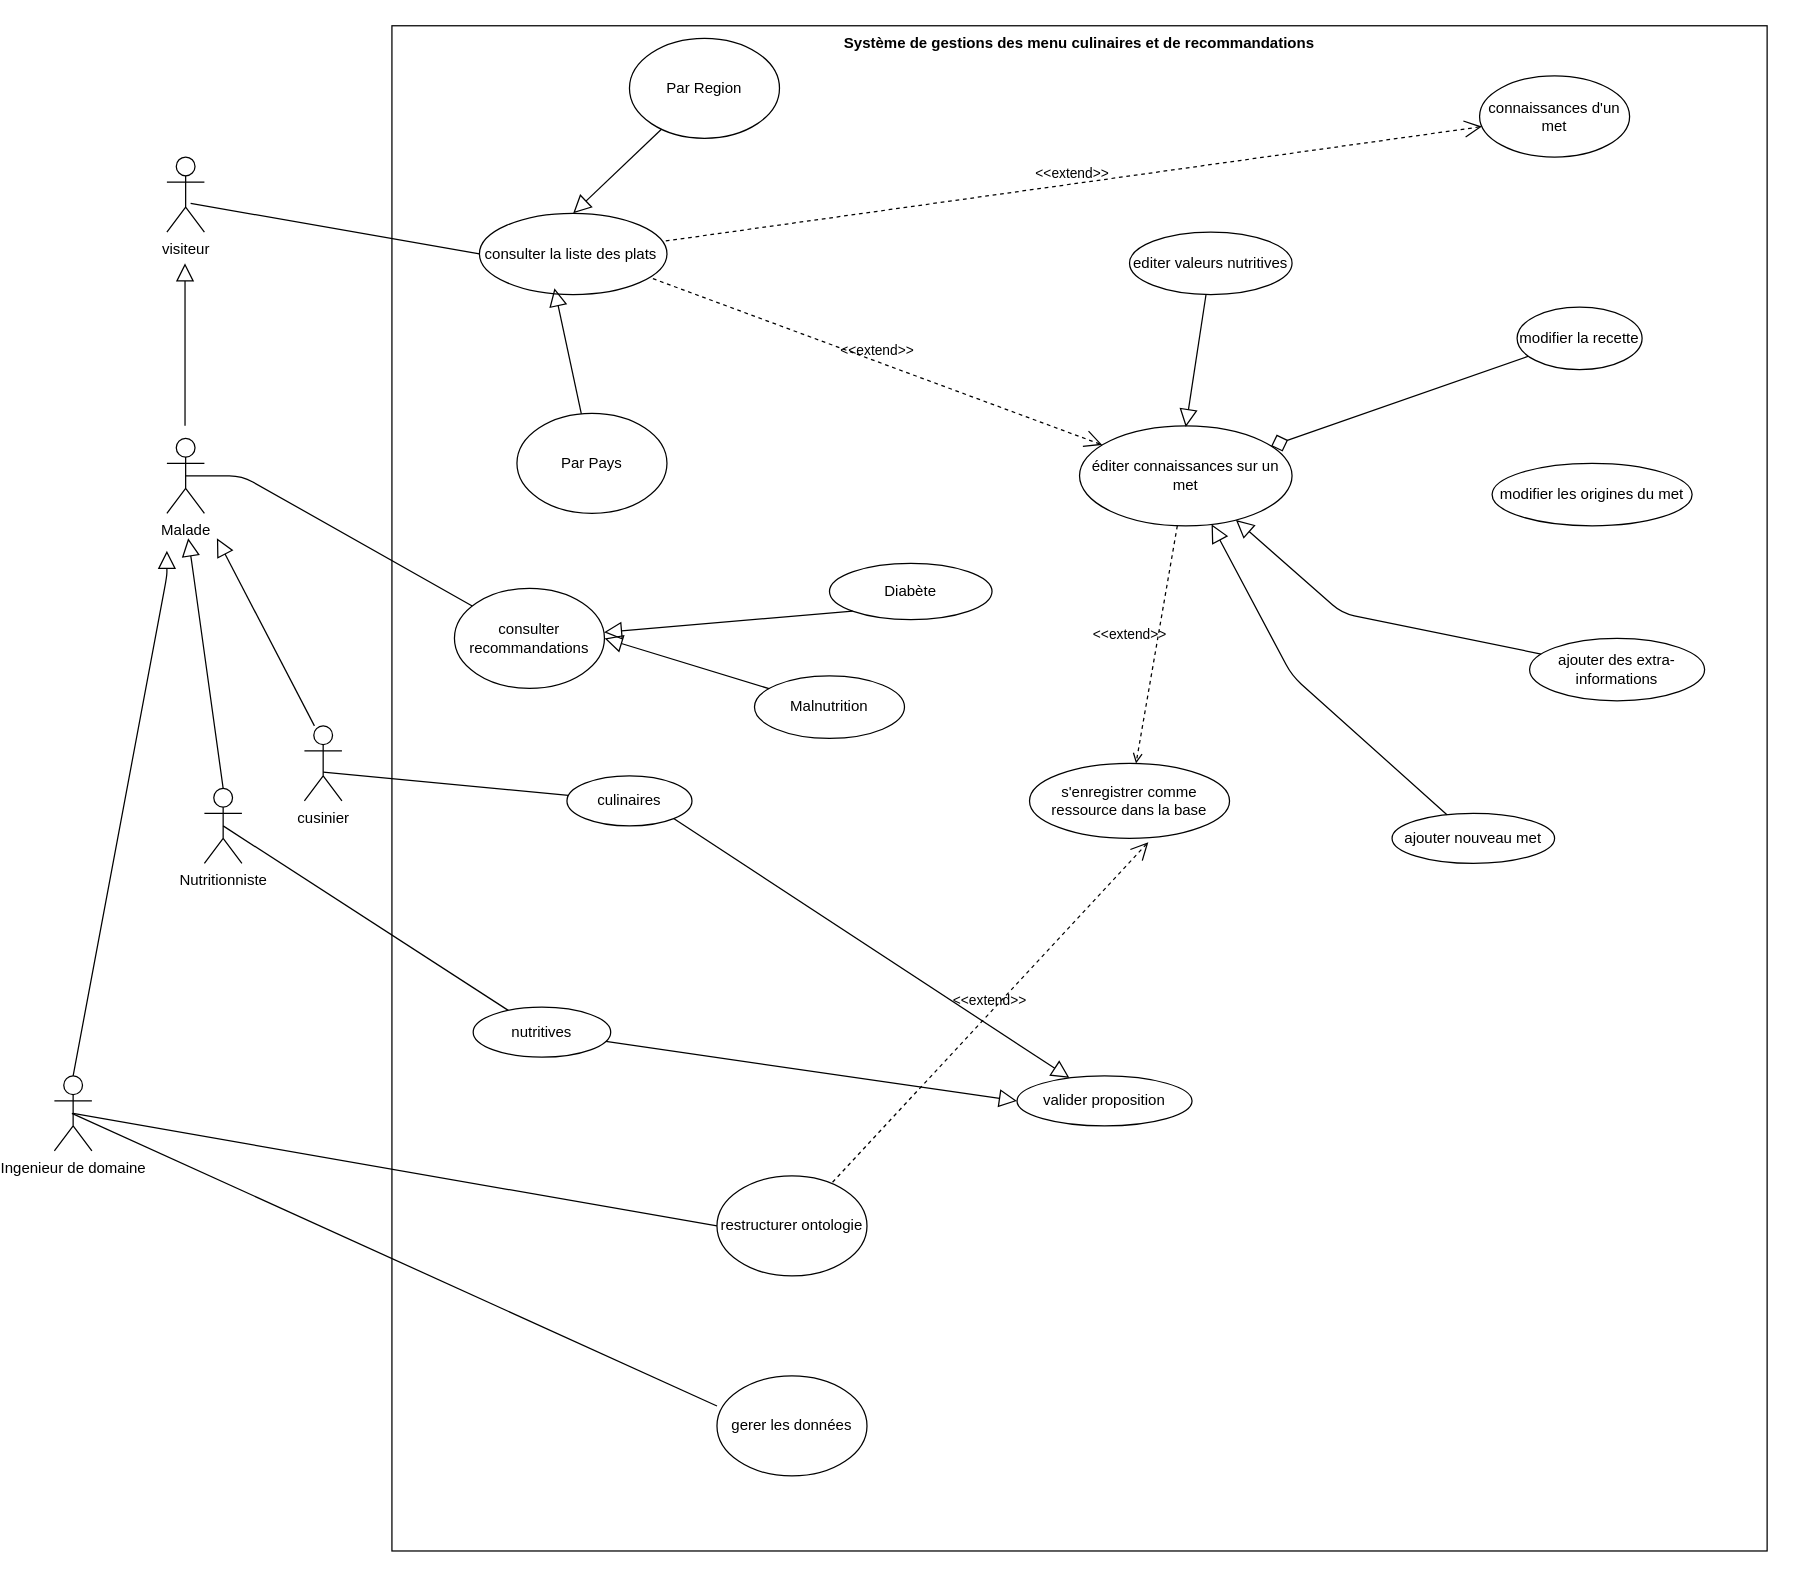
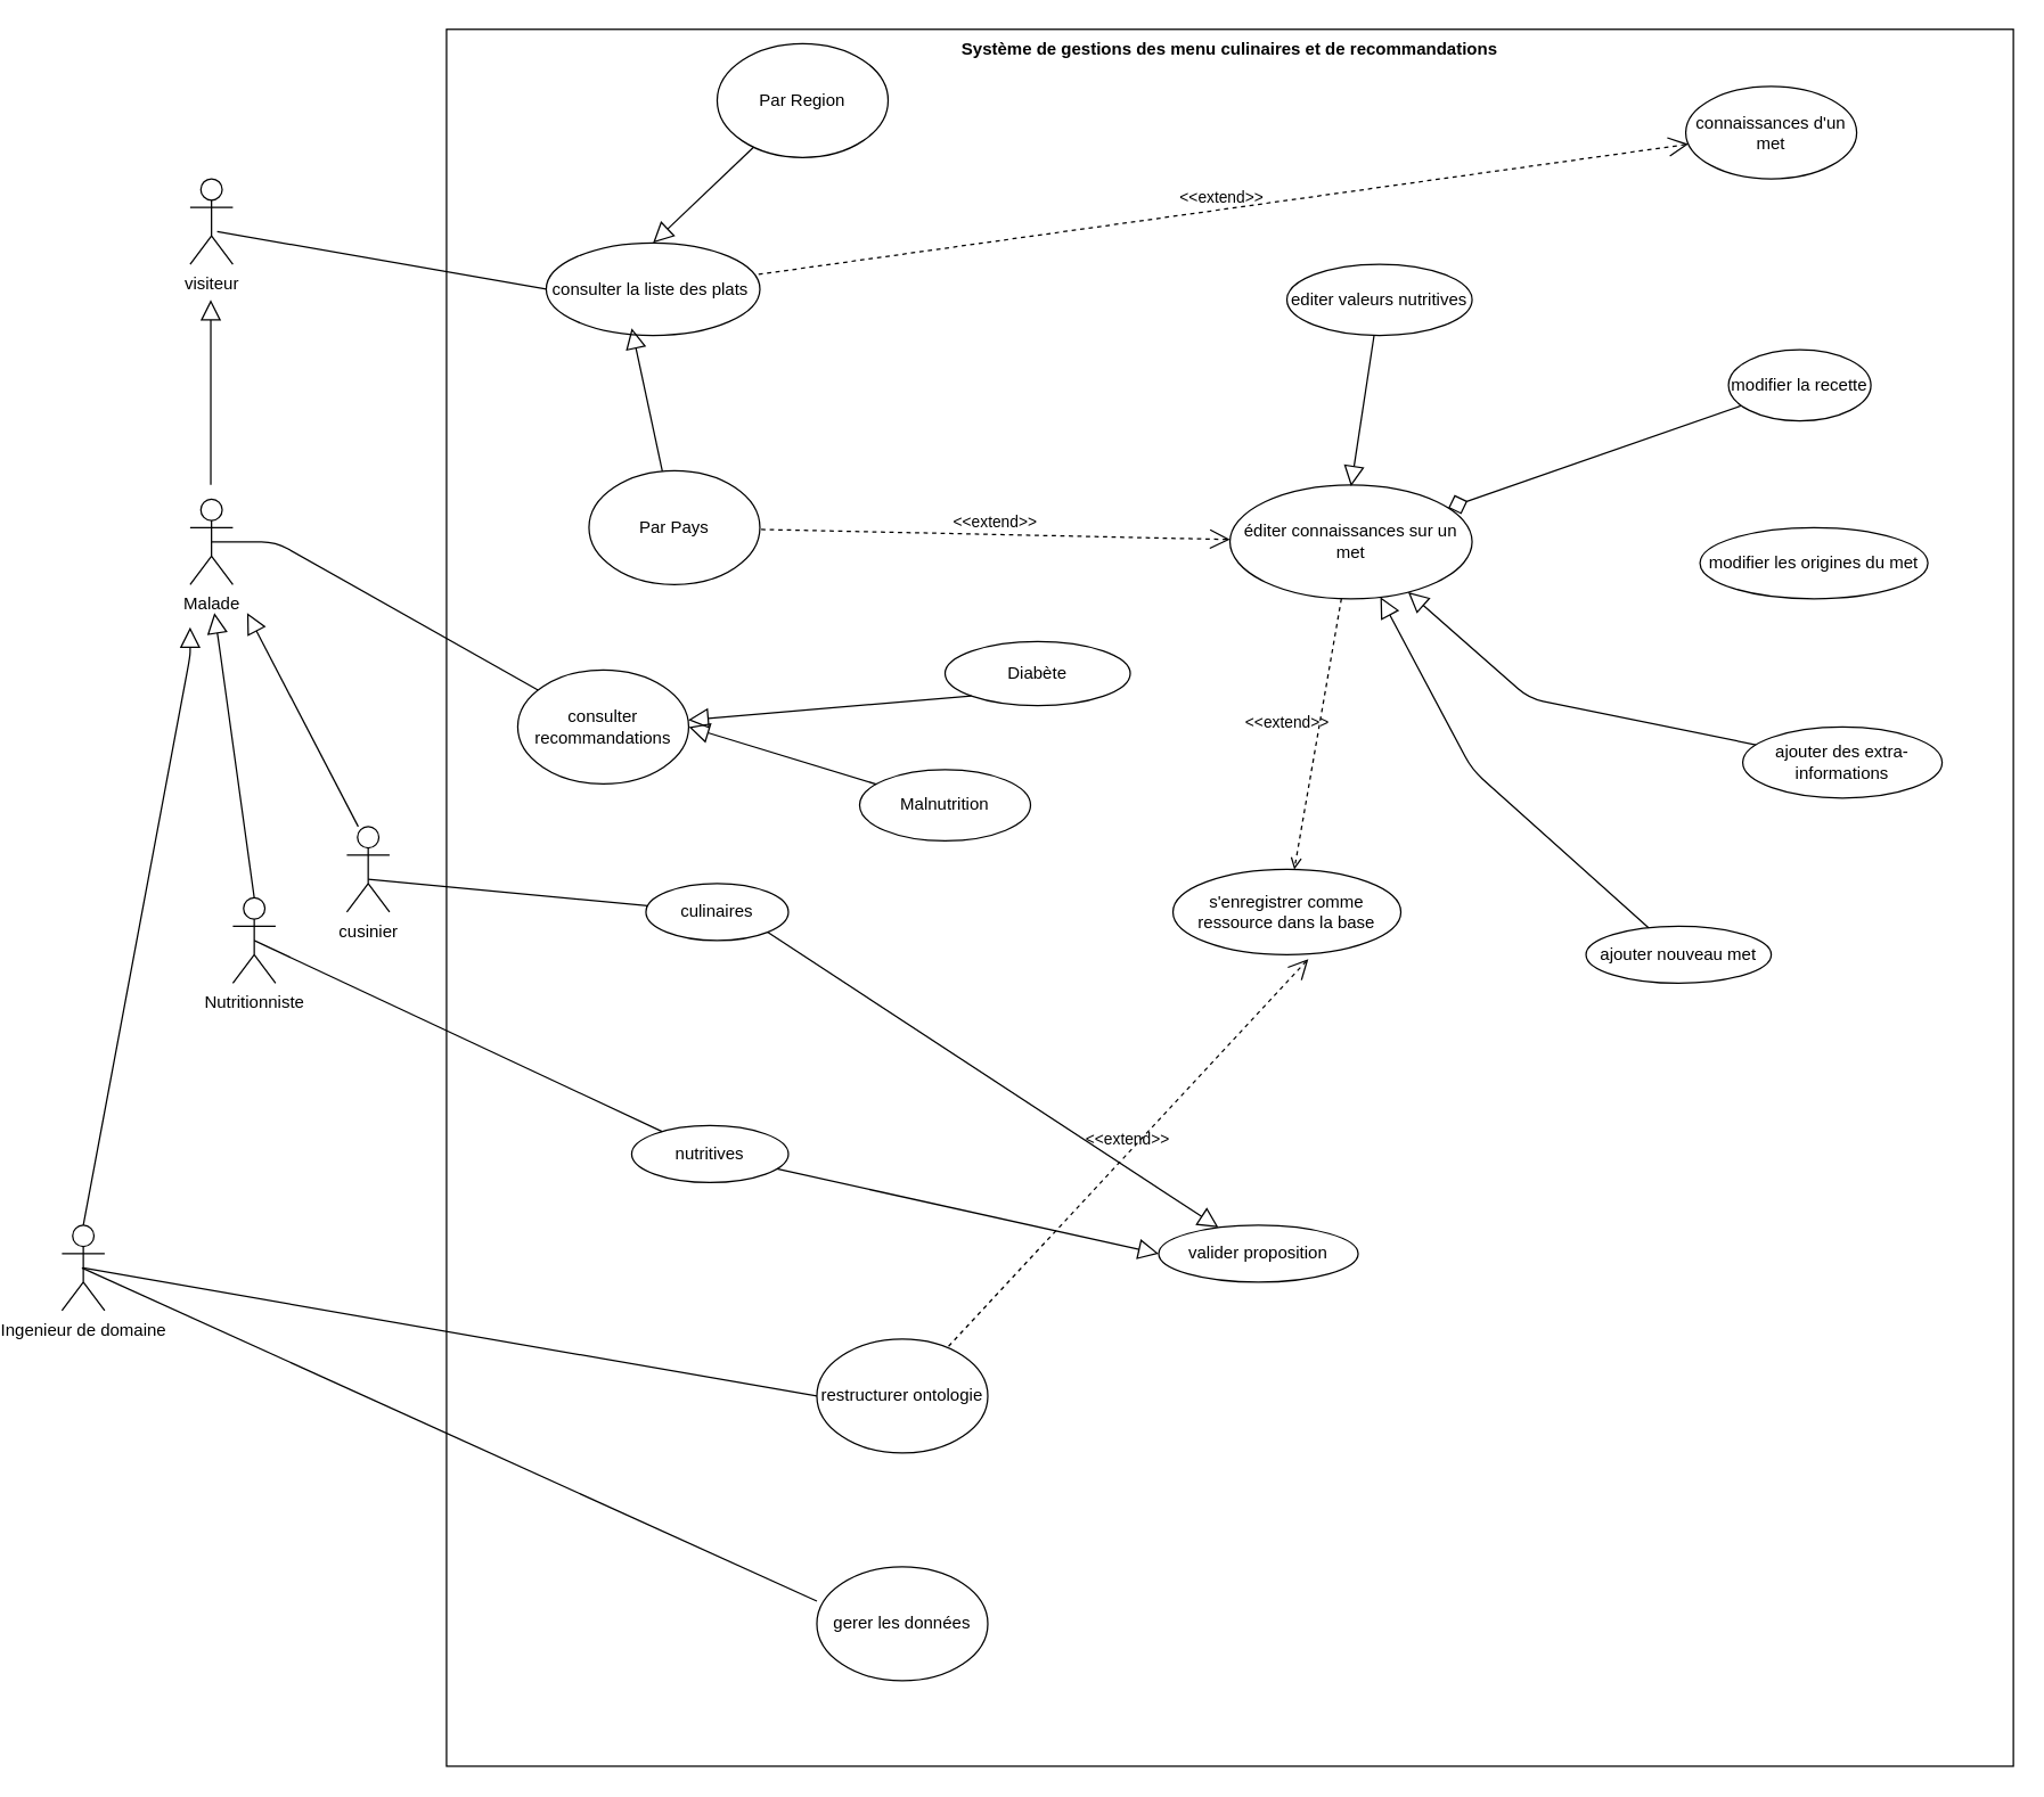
- <mxCell id="32" value="&amp;lt;&amp;lt;extend&amp;gt;&amp;gt;" style="edgeStyle=none;html=1;startArrow=open;endArrow=none;startSize=12;verticalAlign=bottom;dashed=1;labelBackgroundColor=none;entryX=0.92;entryY=0.8;entryDx=0;entryDy=0;entryPerimeter=0;" parent="1" source="6" target="10" edge="1"><mxGeometry width="160" relative="1" as="geometry"><mxPoint x="730" y="410" as="sourcePoint" /><mxPoint x="890" y="410" as="targetPoint" /></mxGeometry></mxCell>
+ <mxCell id="32" value="&amp;lt;&amp;lt;extend&amp;gt;&amp;gt;" style="edgeStyle=none;html=1;startArrow=open;endArrow=none;startSize=12;verticalAlign=bottom;dashed=1;labelBackgroundColor=none;" parent="1" source="6" target="48" edge="1"><mxGeometry width="160" relative="1" as="geometry"><mxPoint x="730" y="410" as="sourcePoint" /><mxPoint x="890" y="410" as="targetPoint" /></mxGeometry></mxCell>
- <mxCell id="17" value="nutritives" style="ellipse;whiteSpace=wrap;html=1;" parent="1" vertex="1"><mxGeometry x="355" y="805" width="110" height="40" as="geometry" /></mxCell>
+ <mxCell id="17" value="nutritives" style="ellipse;whiteSpace=wrap;html=1;" parent="1" vertex="1"><mxGeometry x="420" y="790" width="110" height="40" as="geometry" /></mxCell>
